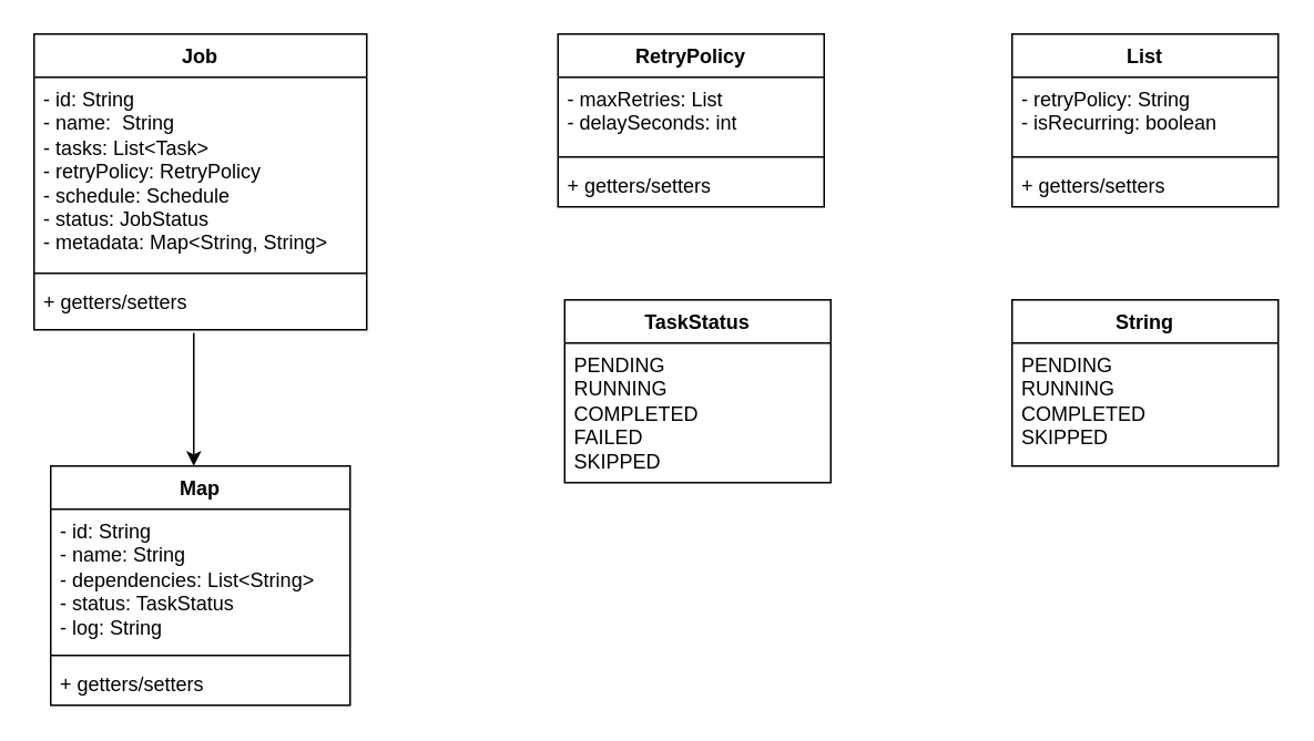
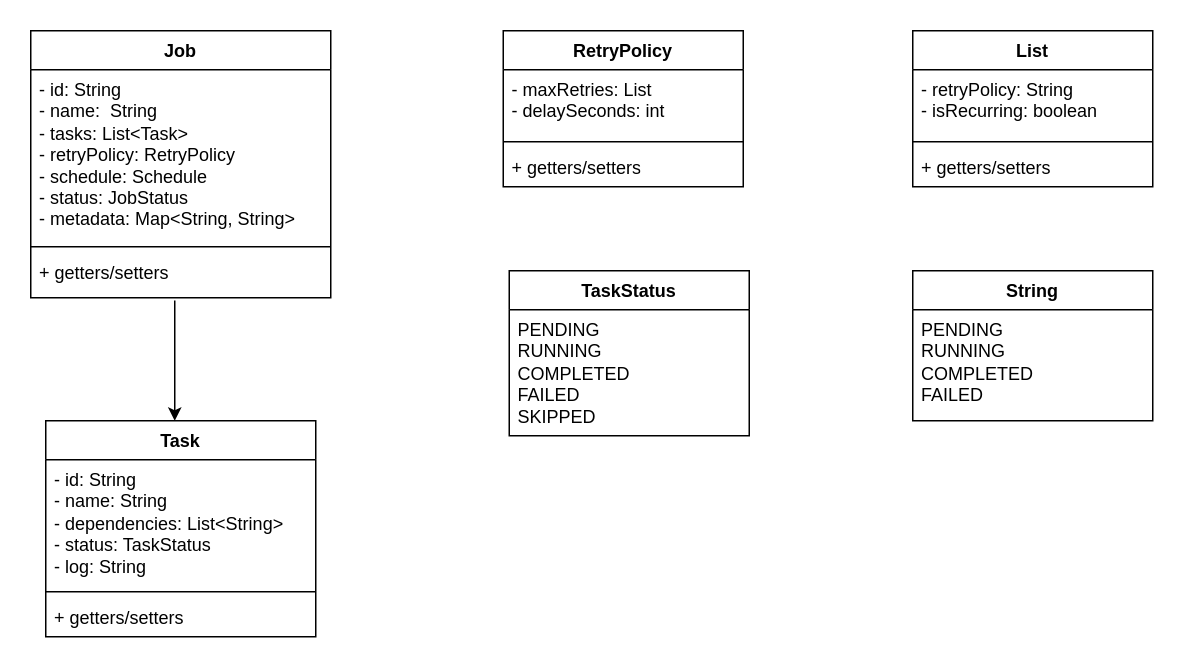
- <mxCell id="19" value="PENDING&lt;br&gt;RUNNING&lt;br&gt;COMPLETED&lt;br&gt;SKIPPED" style="text;strokeColor=none;fillColor=none;align=left;verticalAlign=top;spacingLeft=4;spacingRight=4;overflow=hidden;rotatable=0;points=[[0,0.5],[1,0.5]];portConstraint=eastwest;whiteSpace=wrap;html=1;" vertex="1" parent="18"><mxGeometry y="26" width="160" height="74" as="geometry" /></mxCell>
+ <mxCell id="19" value="PENDING&lt;br&gt;RUNNING&lt;br&gt;COMPLETED&lt;br&gt;FAILED" style="text;strokeColor=none;fillColor=none;align=left;verticalAlign=top;spacingLeft=4;spacingRight=4;overflow=hidden;rotatable=0;points=[[0,0.5],[1,0.5]];portConstraint=eastwest;whiteSpace=wrap;html=1;" vertex="1" parent="18"><mxGeometry y="26" width="160" height="74" as="geometry" /></mxCell>
- <mxCell id="6" value="Map" style="swimlane;fontStyle=1;align=center;verticalAlign=top;childLayout=stackLayout;horizontal=1;startSize=26;horizontalStack=0;resizeParent=1;resizeParentMax=0;resizeLast=0;collapsible=1;marginBottom=0;whiteSpace=wrap;html=1;" vertex="1" parent="1"><mxGeometry x="30" y="280" width="180" height="144" as="geometry" /></mxCell>
+ <mxCell id="6" value="Task" style="swimlane;fontStyle=1;align=center;verticalAlign=top;childLayout=stackLayout;horizontal=1;startSize=26;horizontalStack=0;resizeParent=1;resizeParentMax=0;resizeLast=0;collapsible=1;marginBottom=0;whiteSpace=wrap;html=1;" vertex="1" parent="1"><mxGeometry x="30" y="280" width="180" height="144" as="geometry" /></mxCell>
